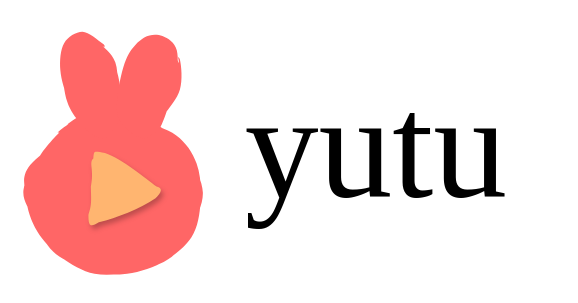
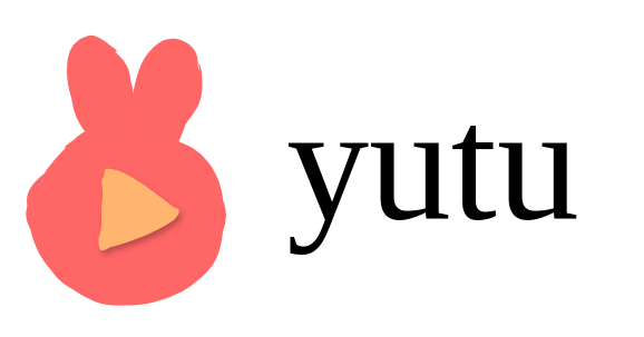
- <mxCell id="15" value="&lt;p style=&quot;line-height: 100%;&quot;&gt;&lt;span style=&quot;font-family: &amp;quot;Comic Sans MS&amp;quot;; font-size: 118px;&quot;&gt;yutu&lt;/span&gt;&lt;/p&gt;" style="text;html=1;align=center;verticalAlign=middle;resizable=0;points=[];autosize=1;strokeColor=none;fillColor=none;spacing=0;" vertex="1" parent="1"><mxGeometry x="170" y="90.38" width="260" height="90" as="geometry" /></mxCell>
+ <mxCell id="15" value="&lt;p style=&quot;line-height: 100%;&quot;&gt;&lt;span style=&quot;font-family: &amp;quot;Comic Sans MS&amp;quot;; font-size: 118px;&quot;&gt;yutu&lt;/span&gt;&lt;/p&gt;" style="text;html=1;align=center;verticalAlign=middle;resizable=0;points=[];autosize=1;strokeColor=none;fillColor=none;spacing=0;" vertex="1" parent="1"><mxGeometry x="180" y="90.38" width="260" height="90" as="geometry" /></mxCell>
